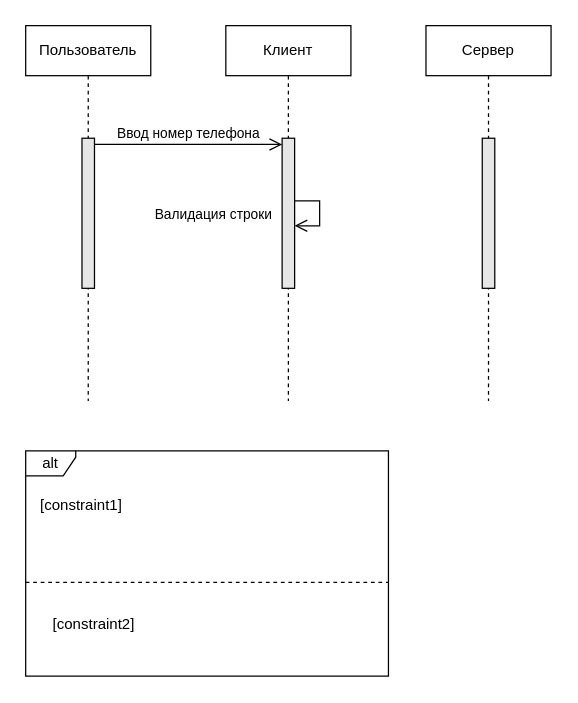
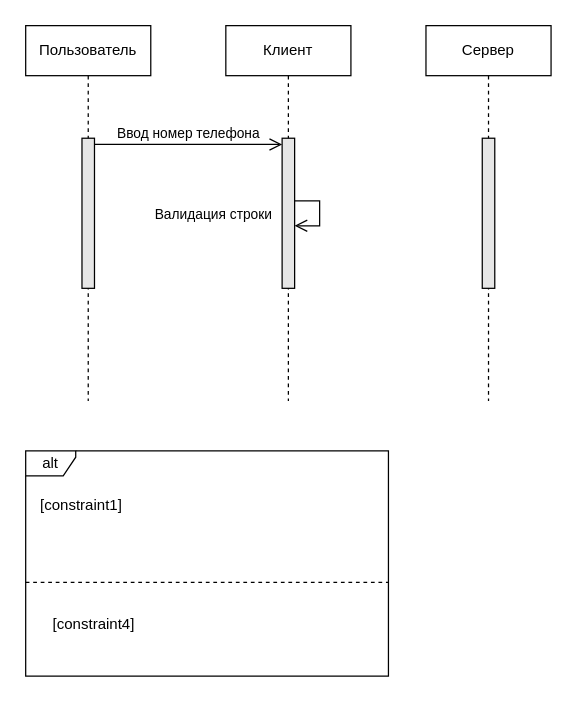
- <mxCell id="12" value="[constraint2]" style="line;strokeWidth=1;dashed=1;labelPosition=center;verticalLabelPosition=bottom;align=left;verticalAlign=top;spacingLeft=20;spacingTop=15;html=1;whiteSpace=wrap;" vertex="1" parent="10"><mxGeometry y="100.0" width="290" height="10" as="geometry" /></mxCell>
+ <mxCell id="12" value="[constraint4]" style="line;strokeWidth=1;dashed=1;labelPosition=center;verticalLabelPosition=bottom;align=left;verticalAlign=top;spacingLeft=20;spacingTop=15;html=1;whiteSpace=wrap;" vertex="1" parent="10"><mxGeometry y="100.0" width="290" height="10" as="geometry" /></mxCell>
